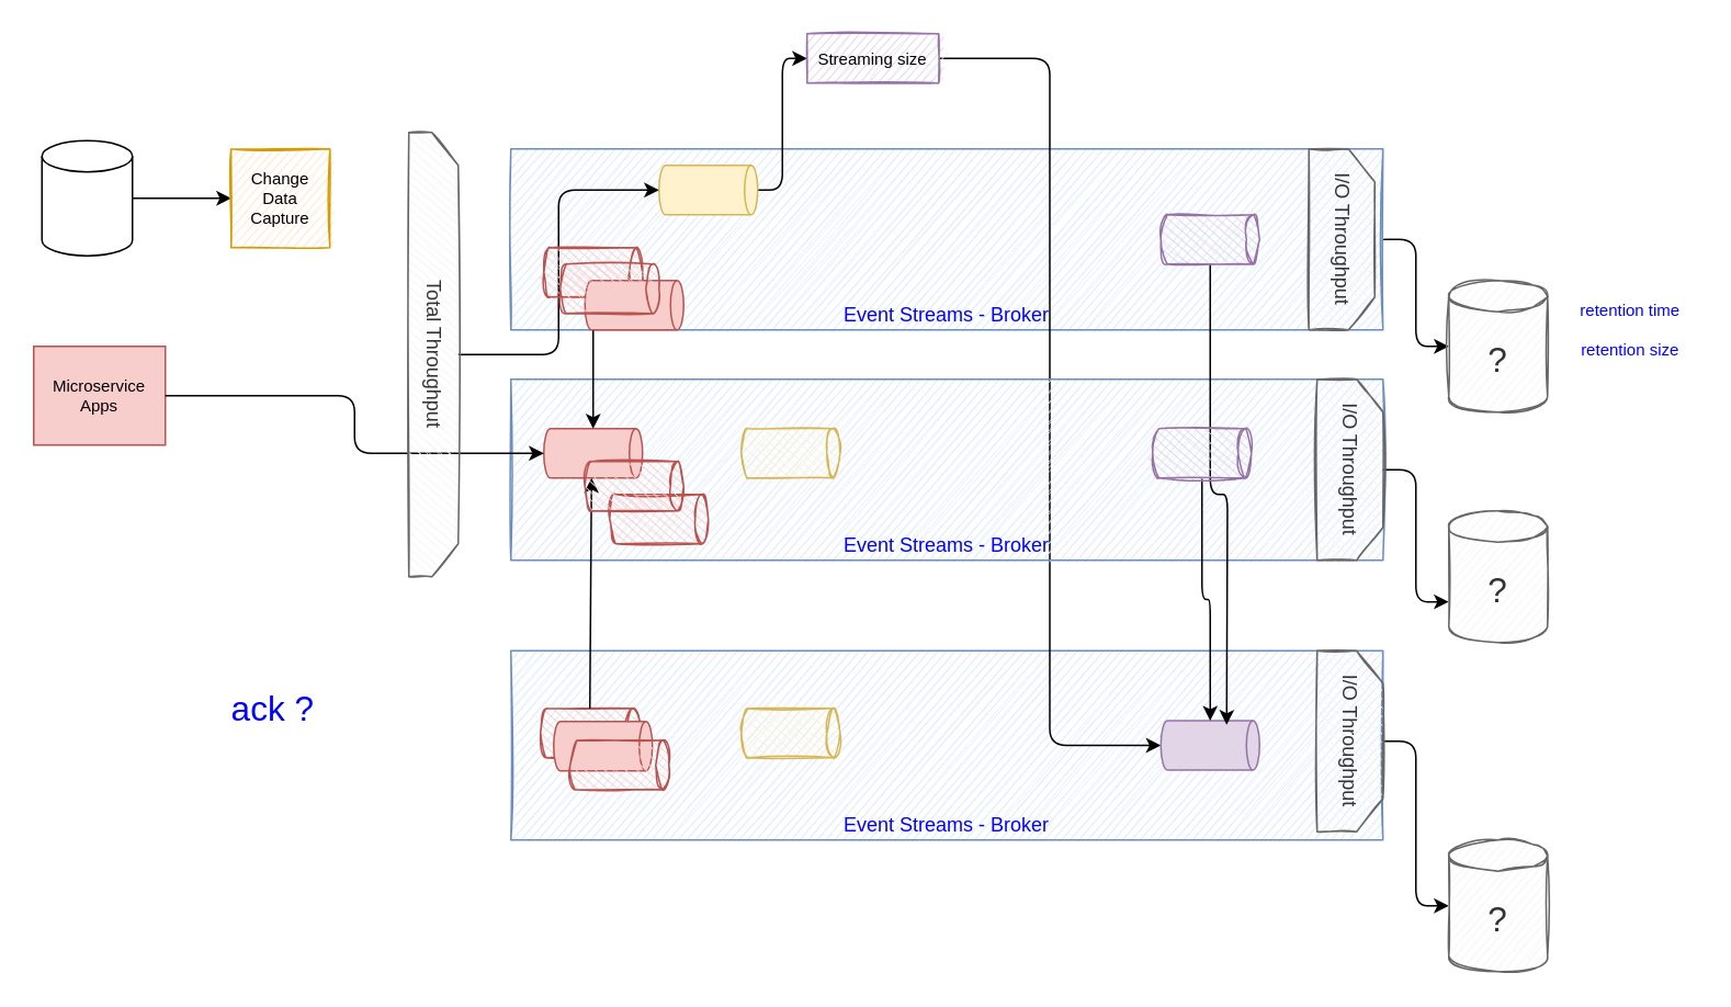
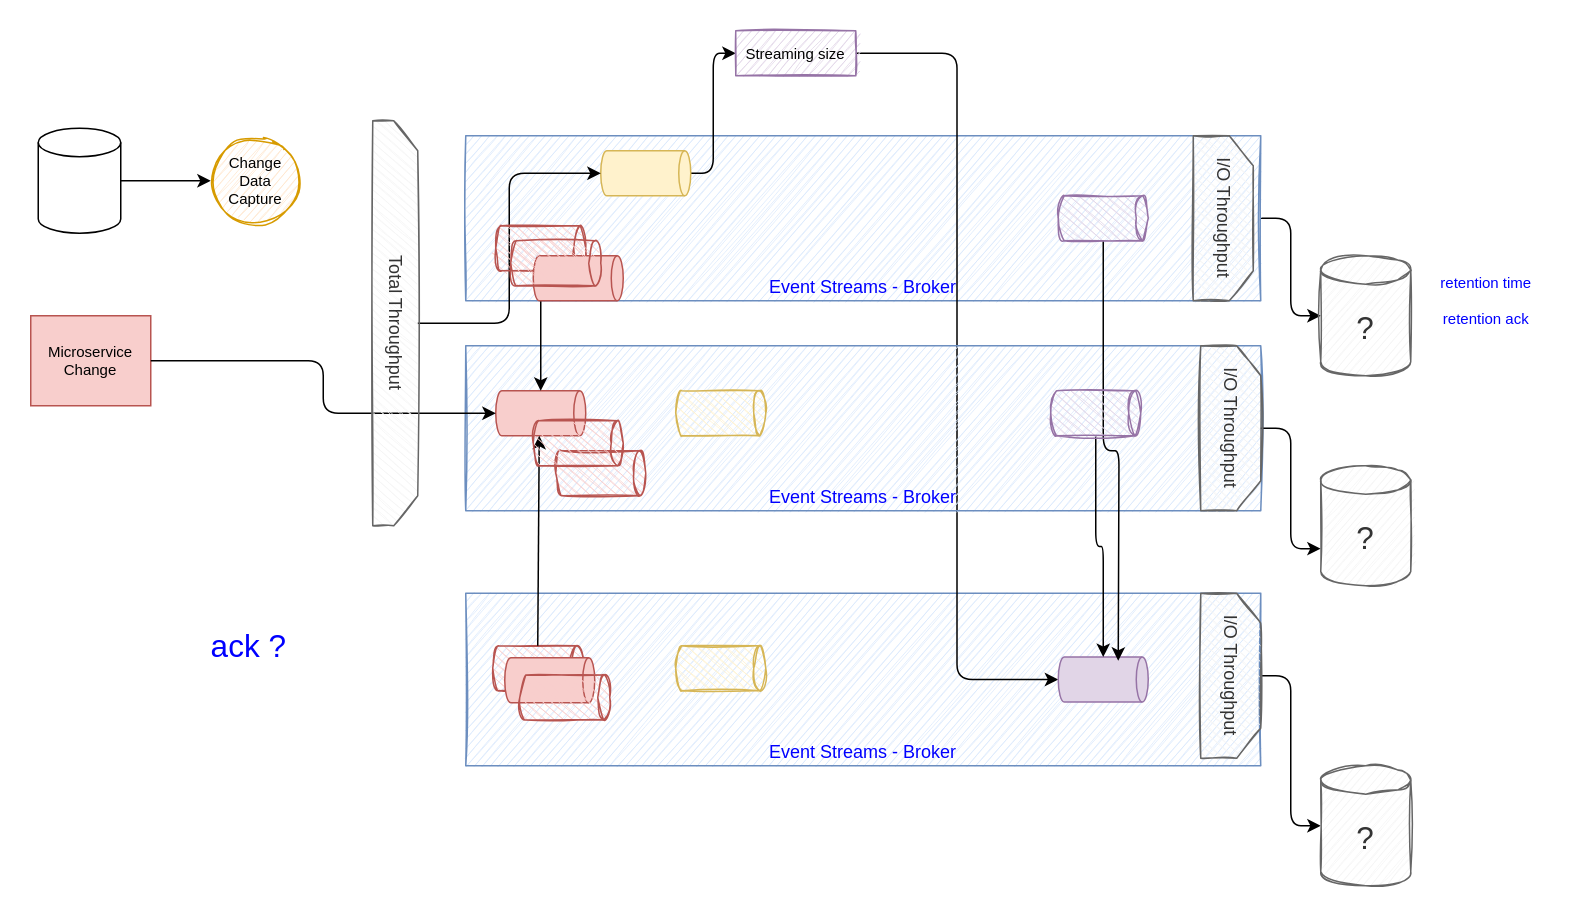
- <mxCell id="11" value="Change Data Capture" style="whiteSpace=wrap;html=1;aspect=fixed;fontSize=10;fillColor=#ffe6cc;strokeColor=#d79b00;sketch=1;shadow=0;" parent="1" vertex="1"><mxGeometry x="140" y="90" width="60" height="60" as="geometry" /></mxCell>
+ <mxCell id="11" value="Change Data Capture" style="ellipse;whiteSpace=wrap;html=1;aspect=fixed;fontSize=10;fillColor=#ffe6cc;strokeColor=#d79b00;sketch=1;shadow=0;" parent="1" vertex="1"><mxGeometry x="140" y="90" width="60" height="60" as="geometry" /></mxCell>
- <mxCell id="41" value="retention time&lt;br&gt;&lt;br&gt;retention size" style="text;html=1;align=center;verticalAlign=middle;resizable=0;points=[];autosize=1;strokeColor=none;fillColor=none;fontSize=10;fontColor=#0000FF;" parent="1" vertex="1"><mxGeometry x="950" y="180" width="80" height="40" as="geometry" /></mxCell>
+ <mxCell id="41" value="retention time&lt;br&gt;&lt;br&gt;retention ack" style="text;html=1;align=center;verticalAlign=middle;resizable=0;points=[];autosize=1;strokeColor=none;fillColor=none;fontSize=10;fontColor=#0000FF;" parent="1" vertex="1"><mxGeometry x="950" y="180" width="80" height="40" as="geometry" /></mxCell>
- <mxCell id="12" value="Microservice Apps" style="rounded=0;whiteSpace=wrap;html=1;fontSize=10;fillColor=#f8cecc;strokeColor=#b85450;" parent="1" vertex="1"><mxGeometry x="20" y="210" width="80" height="60" as="geometry" /></mxCell>
+ <mxCell id="12" value="Microservice Change" style="rounded=0;whiteSpace=wrap;html=1;fontSize=10;fillColor=#f8cecc;strokeColor=#b85450;" parent="1" vertex="1"><mxGeometry x="20" y="210" width="80" height="60" as="geometry" /></mxCell>
